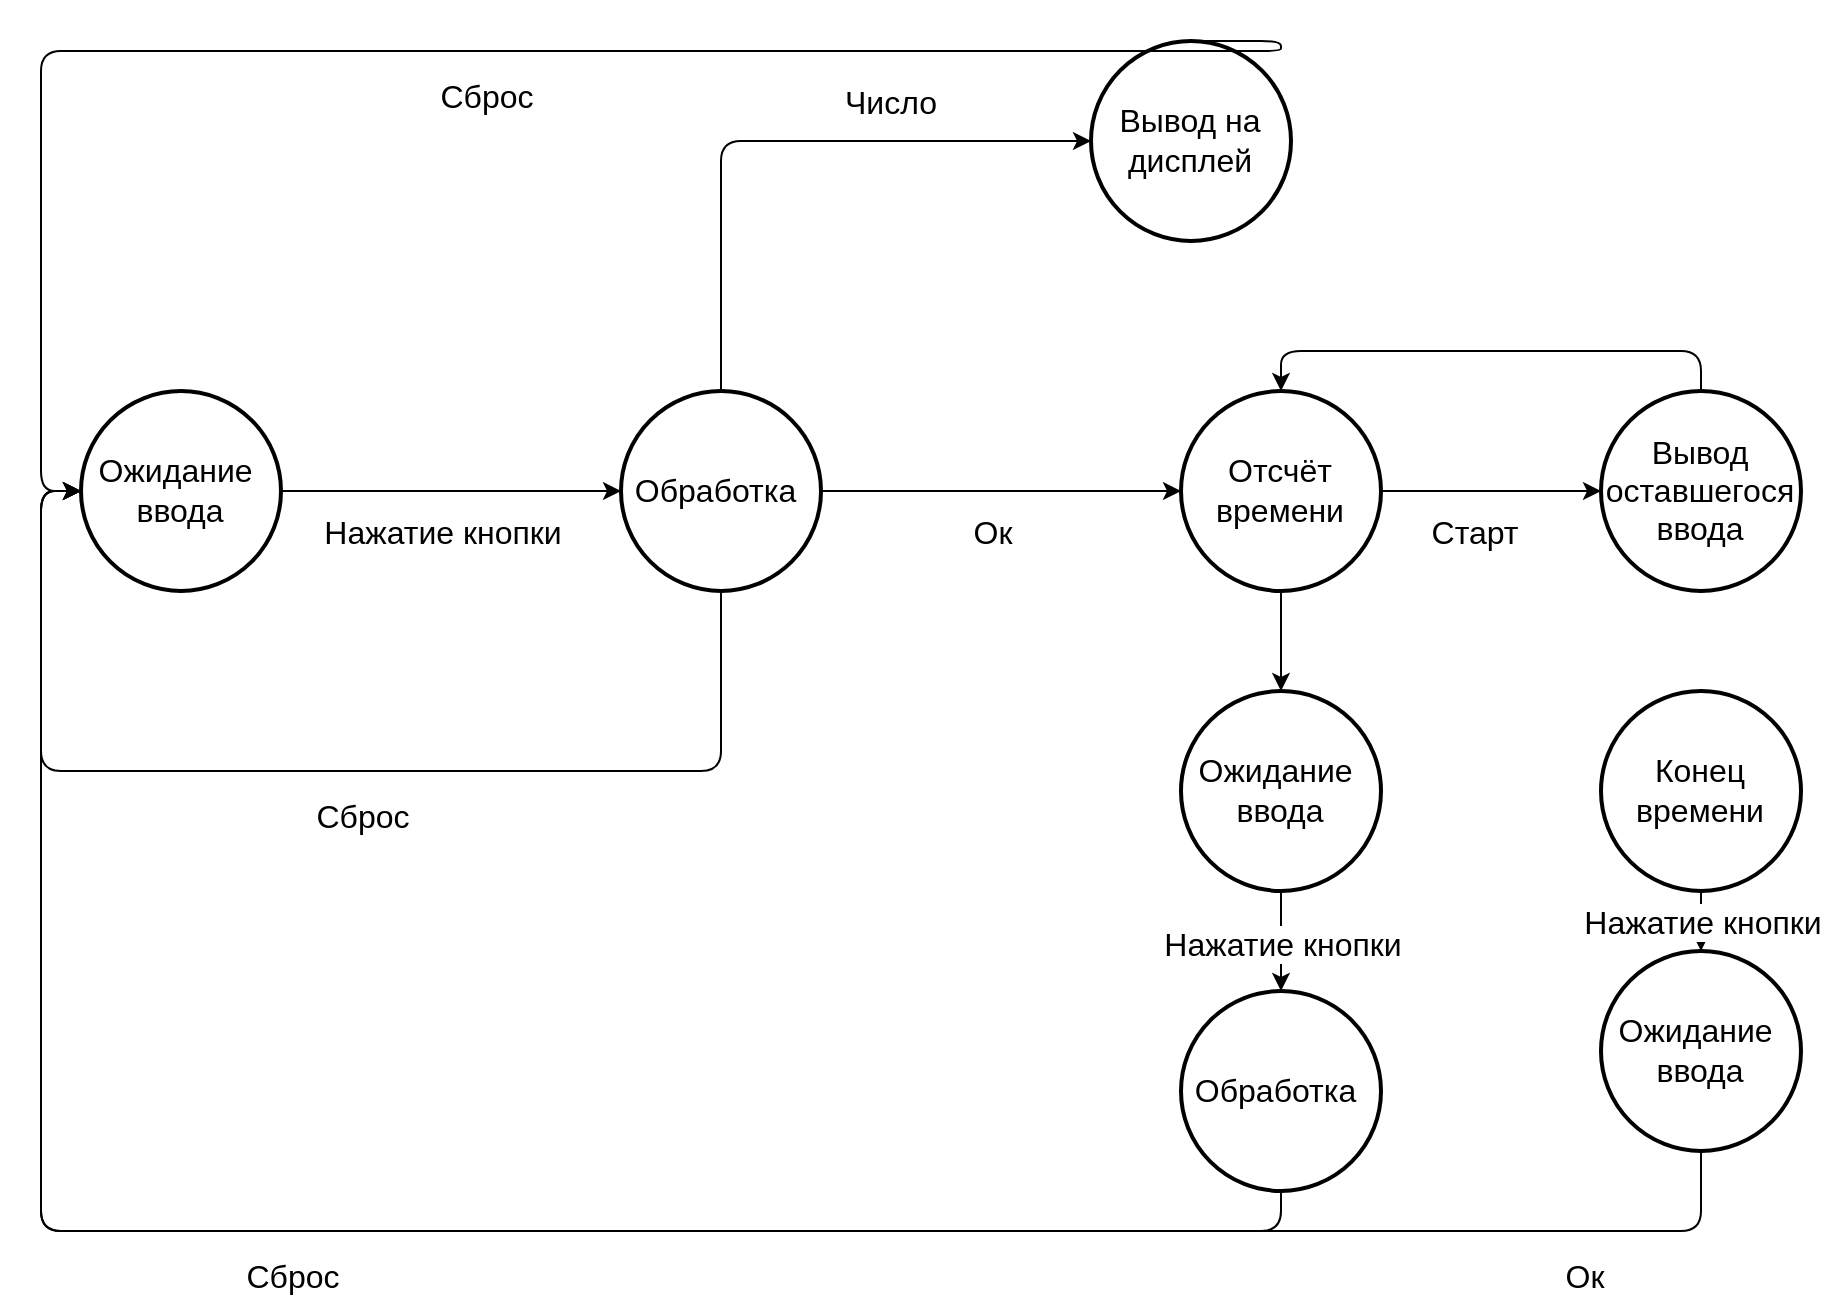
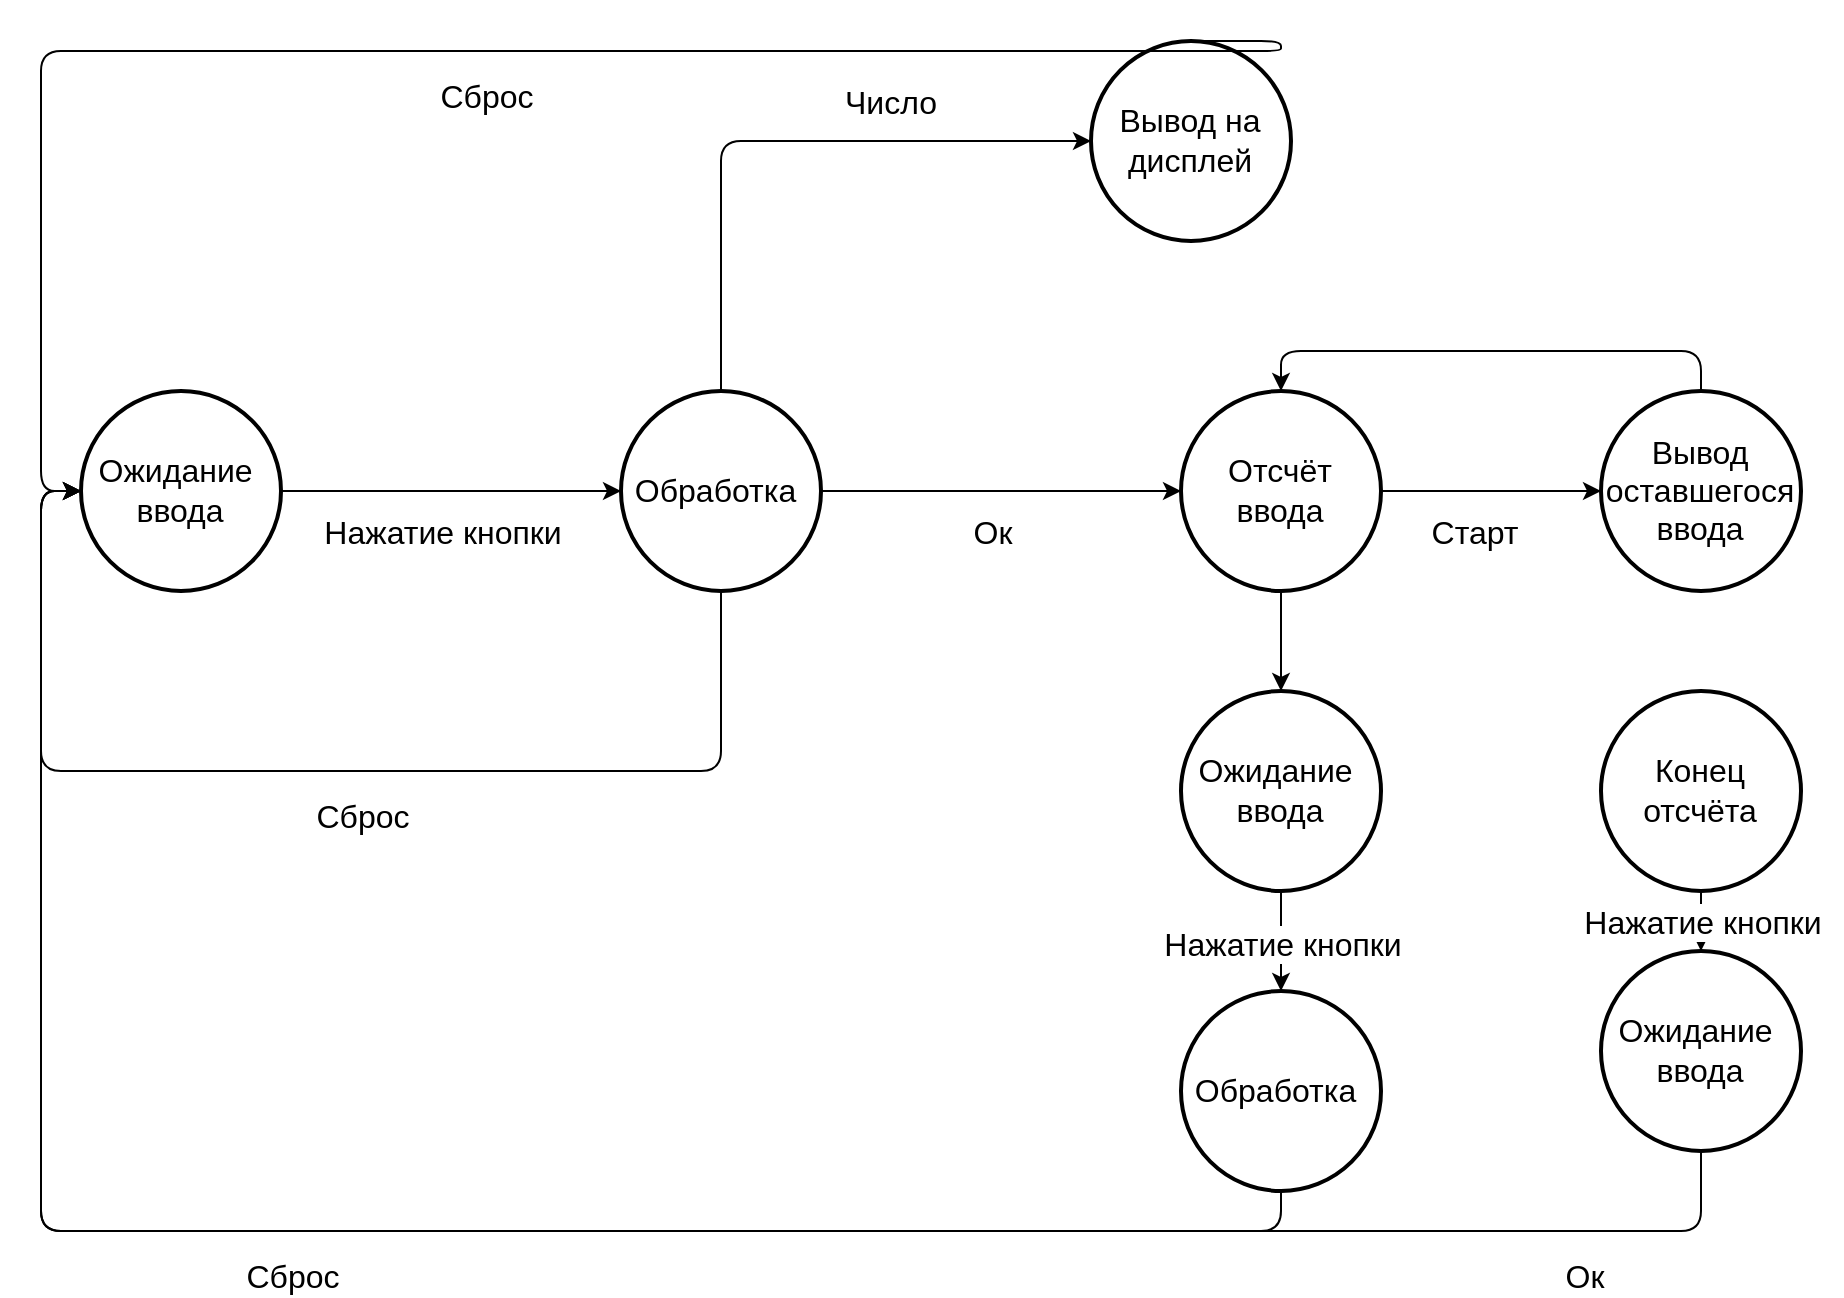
- <mxCell id="11" value="&lt;span style=&quot;font-size: 16px;&quot;&gt;Отсчёт времени&lt;/span&gt;" style="strokeWidth=2;html=1;shape=mxgraph.flowchart.start_2;whiteSpace=wrap;" vertex="1" parent="1"><mxGeometry x="590" y="195" width="100" height="100" as="geometry" /></mxCell>
+ <mxCell id="11" value="&lt;span style=&quot;font-size: 16px;&quot;&gt;Отсчёт ввода&lt;/span&gt;" style="strokeWidth=2;html=1;shape=mxgraph.flowchart.start_2;whiteSpace=wrap;" vertex="1" parent="1"><mxGeometry x="590" y="195" width="100" height="100" as="geometry" /></mxCell>
- <mxCell id="27" value="&lt;span style=&quot;font-size: 16px;&quot;&gt;Конец времени&lt;/span&gt;" style="strokeWidth=2;html=1;shape=mxgraph.flowchart.start_2;whiteSpace=wrap;" vertex="1" parent="1"><mxGeometry x="800" y="345" width="100" height="100" as="geometry" /></mxCell>
+ <mxCell id="27" value="&lt;span style=&quot;font-size: 16px;&quot;&gt;Конец отсчёта&lt;/span&gt;" style="strokeWidth=2;html=1;shape=mxgraph.flowchart.start_2;whiteSpace=wrap;" vertex="1" parent="1"><mxGeometry x="800" y="345" width="100" height="100" as="geometry" /></mxCell>
